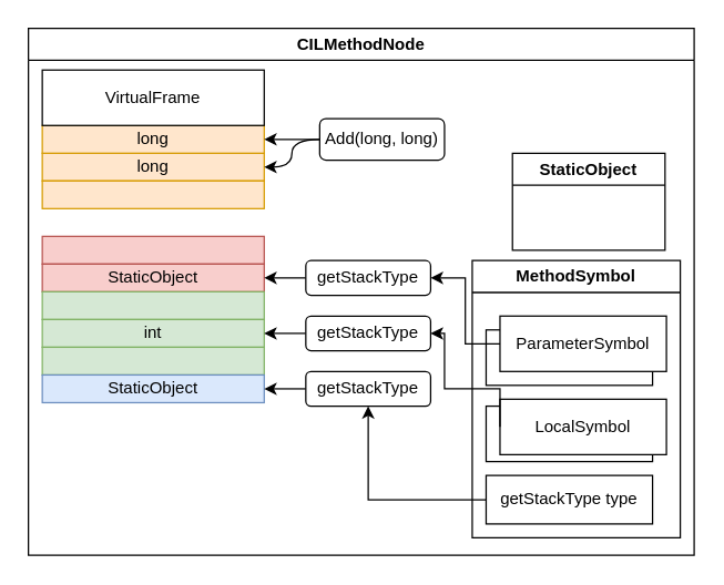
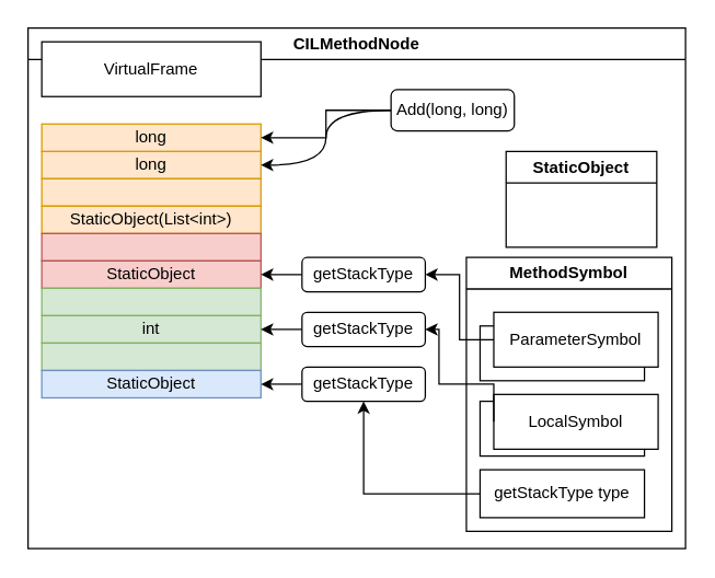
- <mxCell id="13" value="VirtualFrame" style="rounded=0;whiteSpace=wrap;html=1;" vertex="1" parent="2"><mxGeometry x="10" y="30" width="160" height="40" as="geometry" /></mxCell>
+ <mxCell id="13" value="VirtualFrame" style="rounded=0;whiteSpace=wrap;html=1;" vertex="1" parent="2"><mxGeometry x="10" y="10" width="160" height="40" as="geometry" /></mxCell>
- <mxCell id="22" value="Add(long, long)" style="rounded=1;whiteSpace=wrap;html=1;" vertex="1" parent="2"><mxGeometry x="210" y="65" width="90" height="30" as="geometry" /></mxCell>
+ <mxCell id="22" value="Add(long, long)" style="rounded=1;whiteSpace=wrap;html=1;" vertex="1" parent="2"><mxGeometry x="265" y="45" width="90" height="30" as="geometry" /></mxCell>
+ <mxCell id="5" value="StaticObject(List&amp;lt;int&amp;gt;)" style="rounded=0;whiteSpace=wrap;html=1;fillColor=#ffe6cc;strokeColor=#d79b00;" vertex="1" parent="2"><mxGeometry x="10" y="130" width="160" height="20" as="geometry" /></mxCell>
